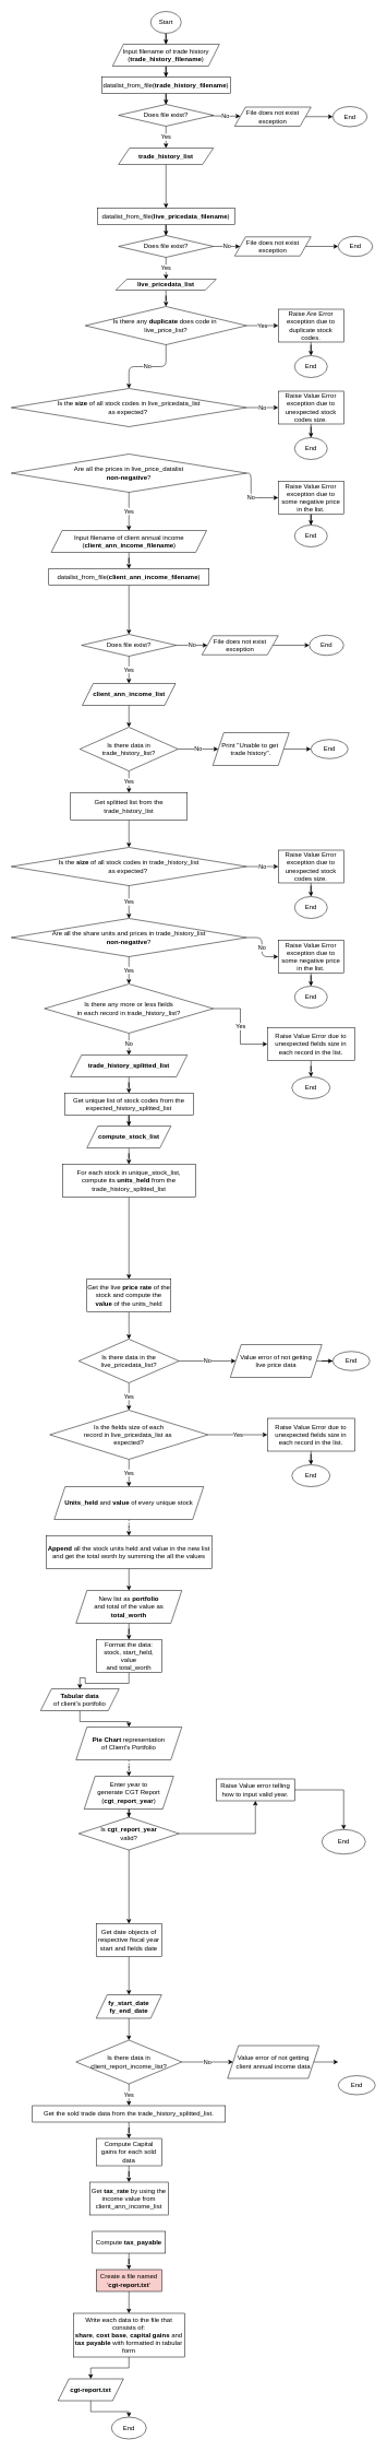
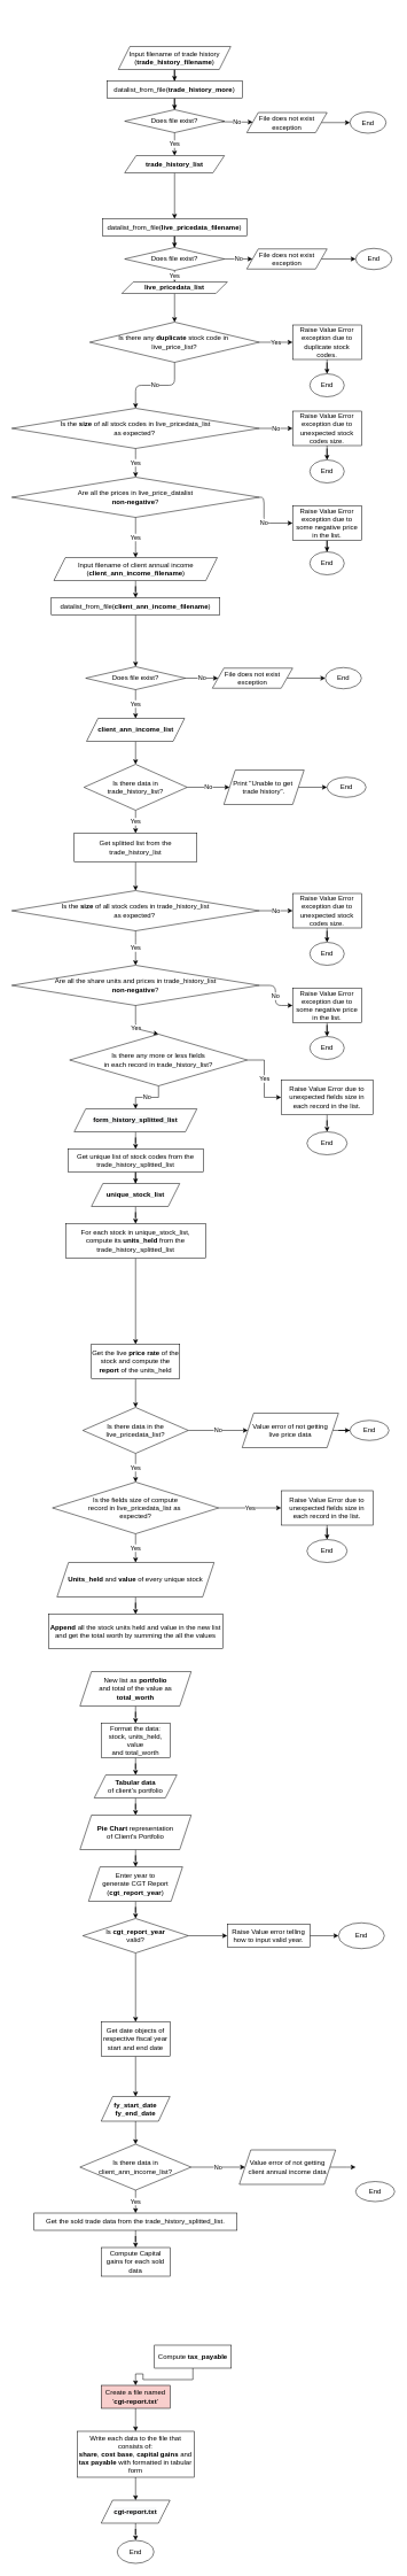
- <mxCell id="3" value="Start" style="ellipse;whiteSpace=wrap;html=1;" vertex="1" parent="1"><mxGeometry x="276" y="20" width="56" height="40" as="geometry" /></mxCell>
- <mxCell id="2" value="" style="edgeStyle=orthogonalEdgeStyle;rounded=0;orthogonalLoop=1;jettySize=auto;html=1;" edge="1" parent="1" source="3" target="5"><mxGeometry relative="1" as="geometry" /></mxCell>
- <mxCell id="7" value="datalist_from_file(&lt;b&gt;trade_history_filename&lt;/b&gt;)" style="rounded=0;whiteSpace=wrap;html=1;" vertex="1" parent="1"><mxGeometry x="186" y="140" width="236" height="30" as="geometry" /></mxCell>
+ <mxCell id="7" value="datalist_from_file(&lt;b&gt;trade_history_more&lt;/b&gt;)" style="rounded=0;whiteSpace=wrap;html=1;" vertex="1" parent="1"><mxGeometry x="186" y="140" width="236" height="30" as="geometry" /></mxCell>
- <mxCell id="21" value="&lt;b&gt;live_pricedata_list&lt;/b&gt;" style="shape=parallelogram;perimeter=parallelogramPerimeter;whiteSpace=wrap;html=1;fixedSize=1;" vertex="1" parent="1"><mxGeometry x="212" y="510" width="184" height="20" as="geometry" /></mxCell>
+ <mxCell id="21" value="&lt;b&gt;live_pricedata_list&lt;/b&gt;" style="shape=parallelogram;perimeter=parallelogramPerimeter;whiteSpace=wrap;html=1;fixedSize=1;" vertex="1" parent="1"><mxGeometry x="212" y="490" width="184" height="20" as="geometry" /></mxCell>
- <mxCell id="26" value="Is there any &lt;b&gt;duplicate &lt;/b&gt;does code in&amp;nbsp;&lt;br&gt;live_price_list?" style="rhombus;whiteSpace=wrap;html=1;" vertex="1" parent="1"><mxGeometry x="156" y="560" width="296" height="70" as="geometry" /></mxCell>
+ <mxCell id="26" value="Is there any &lt;b&gt;duplicate &lt;/b&gt;stock code in&amp;nbsp;&lt;br&gt;live_price_list?" style="rhombus;whiteSpace=wrap;html=1;" vertex="1" parent="1"><mxGeometry x="156" y="560" width="296" height="70" as="geometry" /></mxCell>
- <mxCell id="30" value="Raise Are Error exception due to duplicate stock codes." style="rounded=0;whiteSpace=wrap;html=1;" vertex="1" parent="1"><mxGeometry x="510" y="565" width="120" height="60" as="geometry" /></mxCell>
+ <mxCell id="30" value="Raise Value Error exception due to duplicate stock codes." style="rounded=0;whiteSpace=wrap;html=1;" vertex="1" parent="1"><mxGeometry x="510" y="565" width="120" height="60" as="geometry" /></mxCell>
+ <mxCell id="34" value="Yes" style="endArrow=classic;html=1;entryX=0.5;entryY=0;entryDx=0;entryDy=0;" edge="1" parent="1" source="32" target="38"><mxGeometry width="50" height="50" relative="1" as="geometry"><mxPoint x="304" y="830" as="sourcePoint" /><mxPoint x="236" y="830" as="targetPoint" /><Array as="points"><mxPoint x="236" y="790" /></Array></mxGeometry></mxCell>
- <mxCell id="78" value="Is there any more or less fields &lt;br&gt;in each record in trade_history_list?" style="rhombus;whiteSpace=wrap;html=1;" vertex="1" parent="1"><mxGeometry x="81" y="1800" width="310" height="90" as="geometry" /></mxCell>
+ <mxCell id="78" value="Is there any more or less fields &lt;br&gt;in each record in trade_history_list?" style="rhombus;whiteSpace=wrap;html=1;" vertex="1" parent="1"><mxGeometry x="121" y="1800" width="310" height="90" as="geometry" /></mxCell>
- <mxCell id="83" value="&#10;&#10;&lt;b style=&quot;color: rgb(0, 0, 0); font-family: helvetica; font-size: 12px; font-style: normal; letter-spacing: normal; text-align: center; text-indent: 0px; text-transform: none; word-spacing: 0px; background-color: rgb(248, 249, 250);&quot;&gt;trade_history_splitted_list&lt;/b&gt;&#10;&#10;" style="shape=parallelogram;perimeter=parallelogramPerimeter;whiteSpace=wrap;html=1;fixedSize=1;" vertex="1" parent="1"><mxGeometry x="129" y="1930" width="214" height="40" as="geometry" /></mxCell>
+ <mxCell id="83" value="&#10;&#10;&lt;b style=&quot;color: rgb(0, 0, 0); font-family: helvetica; font-size: 12px; font-style: normal; letter-spacing: normal; text-align: center; text-indent: 0px; text-transform: none; word-spacing: 0px; background-color: rgb(248, 249, 250);&quot;&gt;form_history_splitted_list&lt;/b&gt;&#10;&#10;" style="shape=parallelogram;perimeter=parallelogramPerimeter;whiteSpace=wrap;html=1;fixedSize=1;" vertex="1" parent="1"><mxGeometry x="129" y="1930" width="214" height="40" as="geometry" /></mxCell>
- <mxCell id="85" value="Get unique list of stock codes from the expected_history_splitted_list" style="rounded=0;whiteSpace=wrap;html=1;" vertex="1" parent="1"><mxGeometry x="118" y="2000" width="236" height="40" as="geometry" /></mxCell>
+ <mxCell id="85" value="Get unique list of stock codes from the trade_history_splitted_list" style="rounded=0;whiteSpace=wrap;html=1;" vertex="1" parent="1"><mxGeometry x="118" y="2000" width="236" height="40" as="geometry" /></mxCell>
- <mxCell id="87" value="&lt;b&gt;compute_stock_list&lt;/b&gt;" style="shape=parallelogram;perimeter=parallelogramPerimeter;whiteSpace=wrap;html=1;fixedSize=1;" vertex="1" parent="1"><mxGeometry x="159" y="2060" width="154" height="40" as="geometry" /></mxCell>
+ <mxCell id="87" value="&lt;b&gt;unique_stock_list&lt;/b&gt;" style="shape=parallelogram;perimeter=parallelogramPerimeter;whiteSpace=wrap;html=1;fixedSize=1;" vertex="1" parent="1"><mxGeometry x="159" y="2060" width="154" height="40" as="geometry" /></mxCell>
- <mxCell id="91" value="Get the live &lt;b&gt;price rate&lt;/b&gt; of the stock and compute the &lt;b&gt;value &lt;/b&gt;of the units_held" style="rounded=0;whiteSpace=wrap;html=1;" vertex="1" parent="1"><mxGeometry x="159" y="2340" width="154" height="60" as="geometry" /></mxCell>
+ <mxCell id="91" value="Get the live &lt;b&gt;price rate&lt;/b&gt; of the stock and compute the &lt;b&gt;report &lt;/b&gt;of the units_held" style="rounded=0;whiteSpace=wrap;html=1;" vertex="1" parent="1"><mxGeometry x="159" y="2340" width="154" height="60" as="geometry" /></mxCell>
- <mxCell id="95" value="Is the fields size of each &lt;br&gt;record in live_pricedata_list as&amp;nbsp;&lt;br&gt;expected?" style="rhombus;whiteSpace=wrap;html=1;" vertex="1" parent="1"><mxGeometry x="91" y="2580" width="290" height="90" as="geometry" /></mxCell>
+ <mxCell id="95" value="Is the fields size of compute &lt;br&gt;record in live_pricedata_list as&amp;nbsp;&lt;br&gt;expected?" style="rhombus;whiteSpace=wrap;html=1;" vertex="1" parent="1"><mxGeometry x="91" y="2580" width="290" height="90" as="geometry" /></mxCell>
- <mxCell id="96" value="" style="edgeStyle=orthogonalEdgeStyle;rounded=0;orthogonalLoop=1;jettySize=auto;html=1;dashed=1;" edge="1" parent="1" source="97" target="99"><mxGeometry relative="1" as="geometry" /></mxCell>
+ <mxCell id="96" value="" style="edgeStyle=orthogonalEdgeStyle;rounded=0;orthogonalLoop=1;jettySize=auto;html=1;" edge="1" parent="1" source="97" target="99"><mxGeometry relative="1" as="geometry" /></mxCell>
- <mxCell id="98" value="" style="edgeStyle=orthogonalEdgeStyle;rounded=0;orthogonalLoop=1;jettySize=auto;html=1;" edge="1" parent="1" source="99" target="101"><mxGeometry relative="1" as="geometry" /></mxCell>
- <mxCell id="111" value="Format the data:&lt;br&gt;stock, start_held, value&lt;br&gt;and total_worth" style="rounded=0;whiteSpace=wrap;html=1;" vertex="1" parent="1"><mxGeometry x="176" y="3000" width="120" height="60" as="geometry" /></mxCell>
+ <mxCell id="111" value="Format the data:&lt;br&gt;stock, units_held, value&lt;br&gt;and total_worth" style="rounded=0;whiteSpace=wrap;html=1;" vertex="1" parent="1"><mxGeometry x="176" y="3000" width="120" height="60" as="geometry" /></mxCell>
- <mxCell id="113" value="&lt;b&gt;Tabular data&lt;/b&gt;&lt;br&gt;of client's portfolio" style="shape=parallelogram;perimeter=parallelogramPerimeter;whiteSpace=wrap;html=1;fixedSize=1;" vertex="1" parent="1"><mxGeometry x="74" y="3090" width="144" height="40" as="geometry" /></mxCell>
+ <mxCell id="113" value="&lt;b&gt;Tabular data&lt;/b&gt;&lt;br&gt;of client's portfolio" style="shape=parallelogram;perimeter=parallelogramPerimeter;whiteSpace=wrap;html=1;fixedSize=1;" vertex="1" parent="1"><mxGeometry x="164" y="3090" width="144" height="40" as="geometry" /></mxCell>
- <mxCell id="114" value="" style="edgeStyle=orthogonalEdgeStyle;rounded=0;orthogonalLoop=1;jettySize=auto;html=1;dashed=1;" edge="1" parent="1" source="115" target="117"><mxGeometry relative="1" as="geometry" /></mxCell>
+ <mxCell id="114" value="" style="edgeStyle=orthogonalEdgeStyle;rounded=0;orthogonalLoop=1;jettySize=auto;html=1;" edge="1" parent="1" source="115" target="117"><mxGeometry relative="1" as="geometry" /></mxCell>
- <mxCell id="122" value="Raise Value error telling&lt;br&gt;how to input valid year." style="rounded=0;whiteSpace=wrap;html=1;" vertex="1" parent="1"><mxGeometry x="396" y="3255" width="144" height="40" as="geometry" /></mxCell>
+ <mxCell id="122" value="Raise Value error telling&lt;br&gt;how to input valid year." style="rounded=0;whiteSpace=wrap;html=1;" vertex="1" parent="1"><mxGeometry x="396" y="3350" width="144" height="40" as="geometry" /></mxCell>
- <mxCell id="120" value="Is&amp;nbsp;&lt;b&gt;cgt_report_year&lt;/b&gt;&lt;br&gt;valid?" style="rhombus;whiteSpace=wrap;html=1;" vertex="1" parent="1"><mxGeometry x="144" y="3325" width="184" height="60" as="geometry" /></mxCell>
+ <mxCell id="120" value="Is&amp;nbsp;&lt;b&gt;cgt_report_year&lt;/b&gt;&lt;br&gt;valid?" style="rhombus;whiteSpace=wrap;html=1;" vertex="1" parent="1"><mxGeometry x="144" y="3340" width="184" height="60" as="geometry" /></mxCell>
- <mxCell id="125" value="Get date objects of respective fiscal year start and fields date" style="rounded=0;whiteSpace=wrap;html=1;" vertex="1" parent="1"><mxGeometry x="176" y="3520" width="120" height="60" as="geometry" /></mxCell>
+ <mxCell id="125" value="Get date objects of respective fiscal year start and end date" style="rounded=0;whiteSpace=wrap;html=1;" vertex="1" parent="1"><mxGeometry x="176" y="3520" width="120" height="60" as="geometry" /></mxCell>
- <mxCell id="129" value="Is there data in client_report_income_list?" style="rhombus;whiteSpace=wrap;html=1;" vertex="1" parent="1"><mxGeometry x="139" y="3733" width="194" height="80" as="geometry" /></mxCell>
+ <mxCell id="129" value="Is there data in client_ann_income_list?" style="rhombus;whiteSpace=wrap;html=1;" vertex="1" parent="1"><mxGeometry x="139" y="3733" width="194" height="80" as="geometry" /></mxCell>
- <mxCell id="136" value="" style="edgeStyle=orthogonalEdgeStyle;rounded=0;orthogonalLoop=1;jettySize=auto;html=1;" edge="1" parent="1" source="137" target="138"><mxGeometry relative="1" as="geometry" /></mxCell>
- <mxCell id="138" value="Get &lt;b&gt;tax_rate &lt;/b&gt;by using the income value from client_ann_income_list" style="rounded=0;whiteSpace=wrap;html=1;" vertex="1" parent="1"><mxGeometry x="164" y="3993" width="144" height="60" as="geometry" /></mxCell>
- <mxCell id="140" value="Compute &lt;b&gt;tax_payable&lt;/b&gt;" style="rounded=0;whiteSpace=wrap;html=1;" vertex="1" parent="1"><mxGeometry x="169" y="4083" width="134" height="40" as="geometry" /></mxCell>
+ <mxCell id="140" value="Compute &lt;b&gt;tax_payable&lt;/b&gt;" style="rounded=0;whiteSpace=wrap;html=1;" vertex="1" parent="1"><mxGeometry x="269" y="4083" width="134" height="40" as="geometry" /></mxCell>
- <mxCell id="146" value="&#10;&#10;&lt;b style=&quot;color: rgb(0, 0, 0); font-family: helvetica; font-size: 12px; font-style: normal; letter-spacing: normal; text-align: center; text-indent: 0px; text-transform: none; word-spacing: 0px; background-color: rgb(248, 249, 250);&quot;&gt;cgt-report.txt&lt;/b&gt;&#10;&#10;" style="shape=parallelogram;perimeter=parallelogramPerimeter;whiteSpace=wrap;html=1;fixedSize=1;" vertex="1" parent="1"><mxGeometry x="106" y="4353" width="120" height="40" as="geometry" /></mxCell>
+ <mxCell id="146" value="&#10;&#10;&lt;b style=&quot;color: rgb(0, 0, 0); font-family: helvetica; font-size: 12px; font-style: normal; letter-spacing: normal; text-align: center; text-indent: 0px; text-transform: none; word-spacing: 0px; background-color: rgb(248, 249, 250);&quot;&gt;cgt-report.txt&lt;/b&gt;&#10;&#10;" style="shape=parallelogram;perimeter=parallelogramPerimeter;whiteSpace=wrap;html=1;fixedSize=1;" vertex="1" parent="1"><mxGeometry x="176" y="4353" width="120" height="40" as="geometry" /></mxCell>
